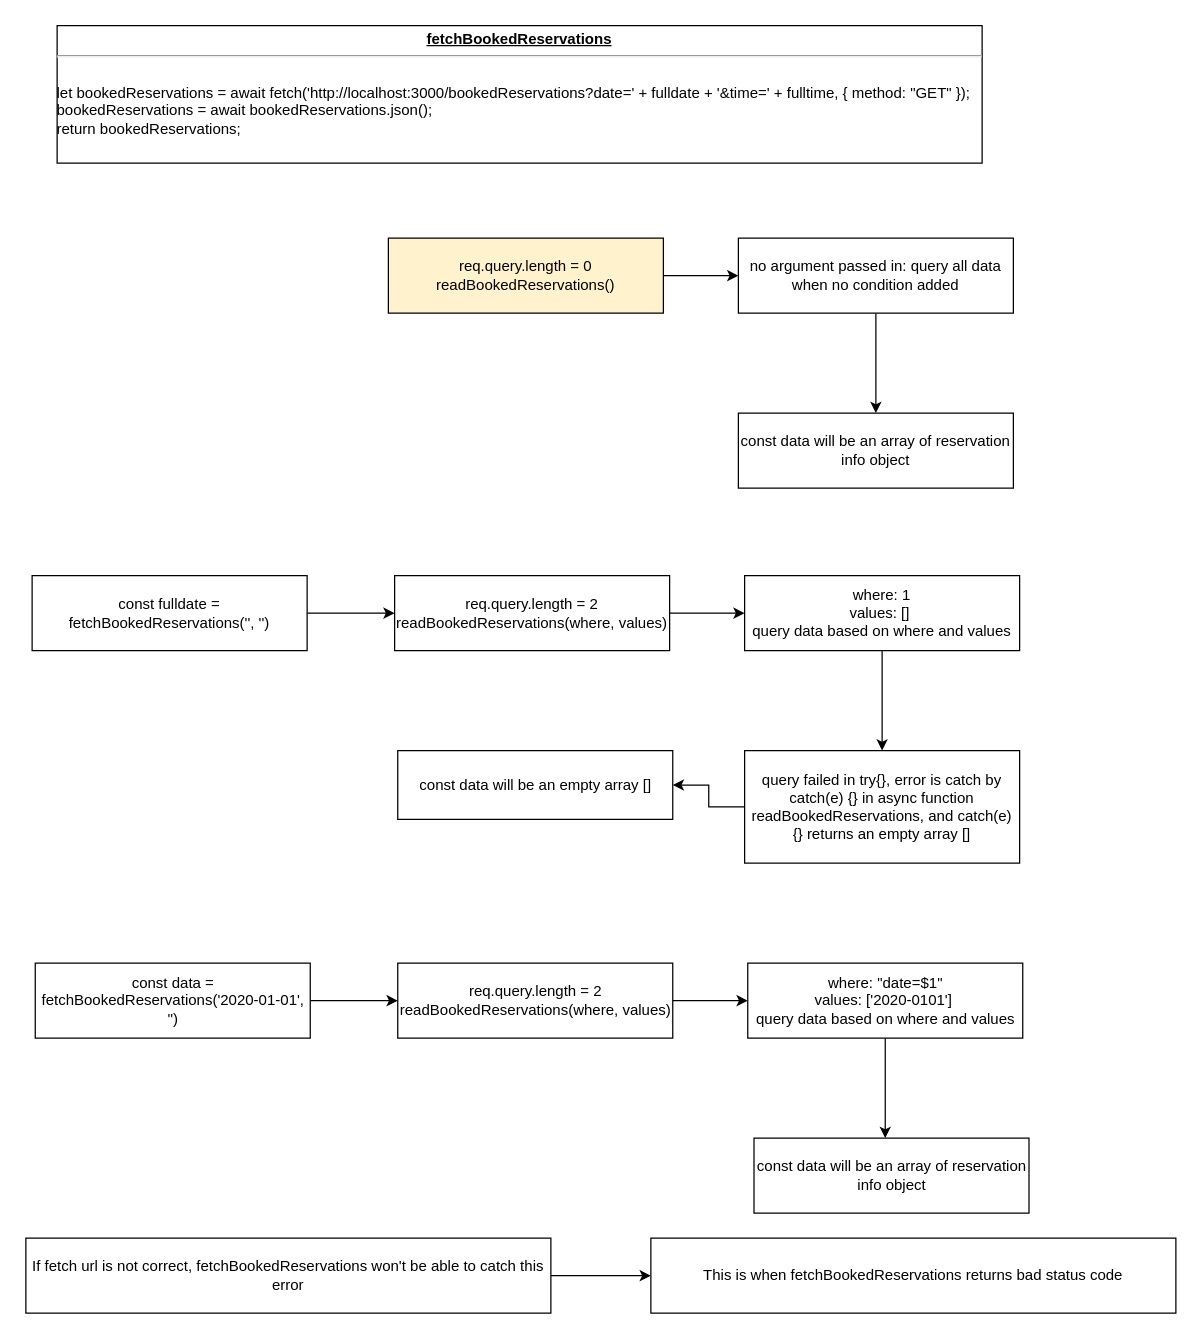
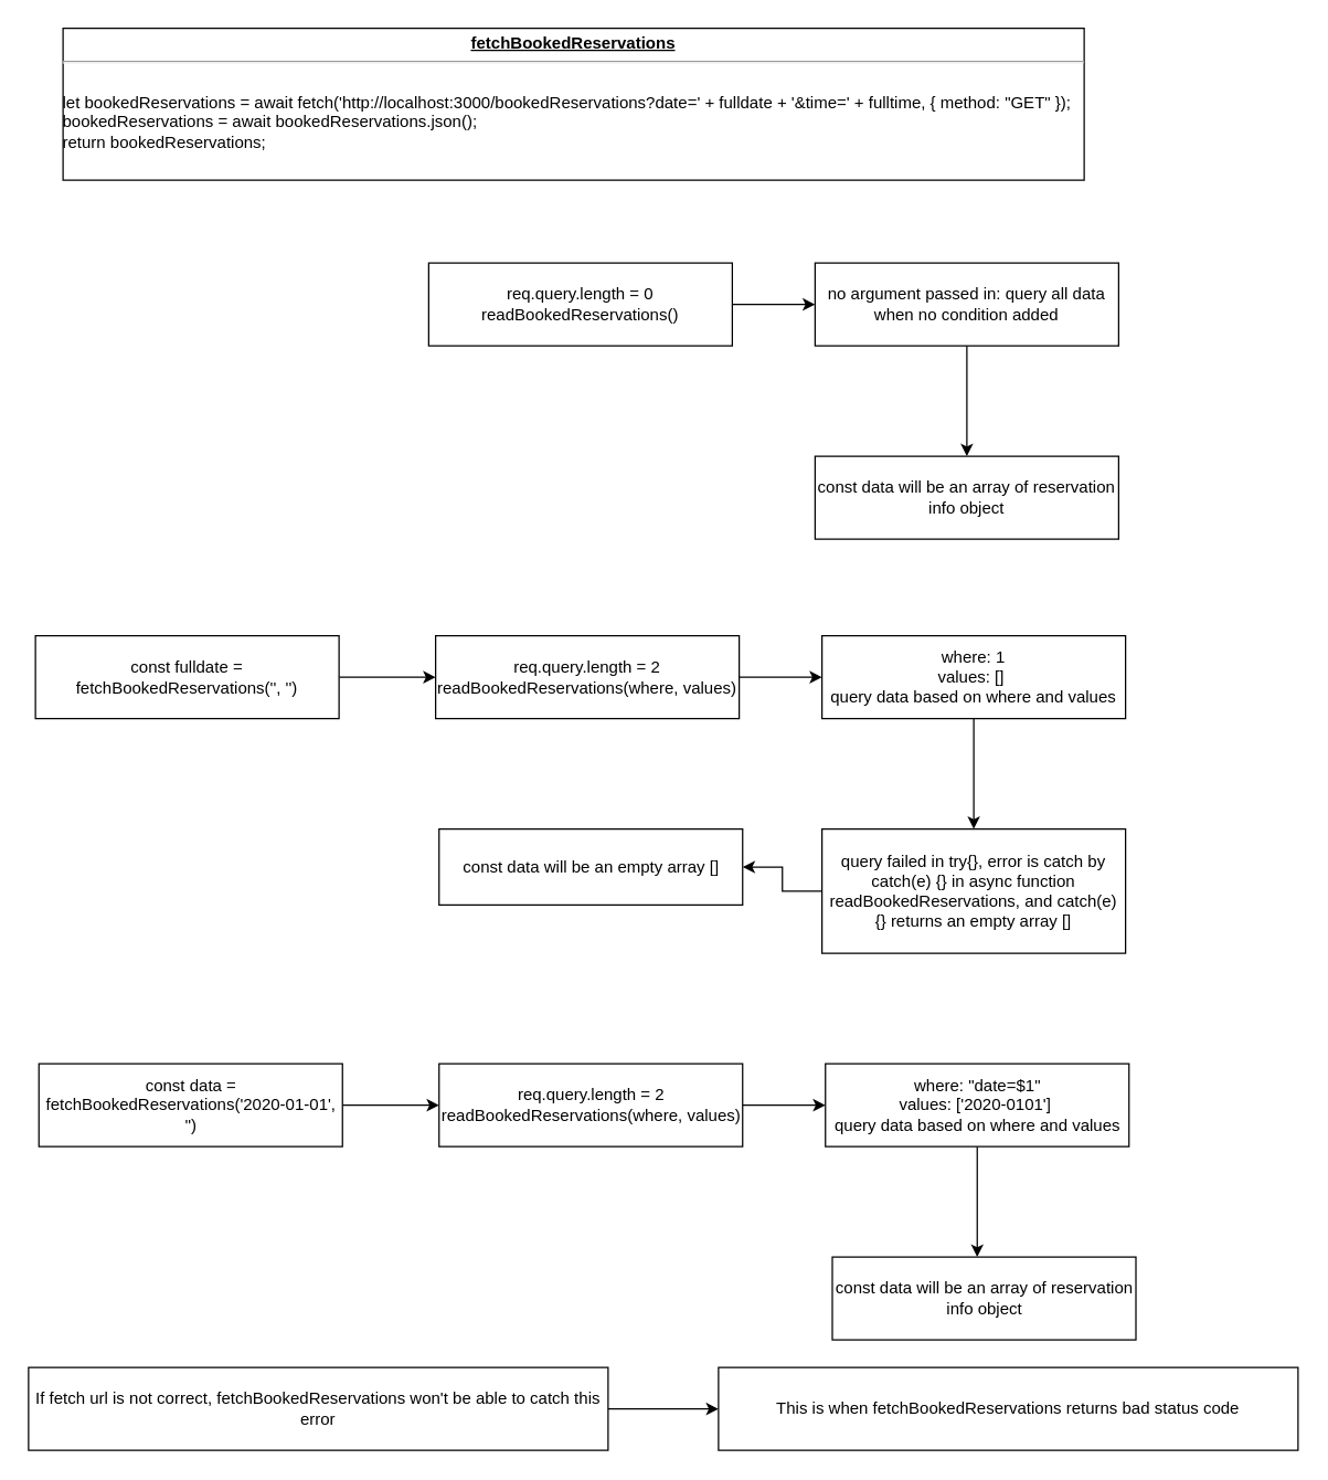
- <mxCell id="3" value="req.query.length = 0&lt;br&gt;&lt;span style=&quot;text-align: left ; white-space: nowrap&quot;&gt;readBookedReservations()&lt;/span&gt;" style="rounded=0;whiteSpace=wrap;html=1;fillColor=#fff2cc;" vertex="1" parent="1"><mxGeometry x="310" y="190" width="220" height="60" as="geometry" /></mxCell>
+ <mxCell id="3" value="req.query.length = 0&lt;br&gt;&lt;span style=&quot;text-align: left ; white-space: nowrap&quot;&gt;readBookedReservations()&lt;/span&gt;" style="rounded=0;whiteSpace=wrap;html=1;" vertex="1" parent="1"><mxGeometry x="310" y="190" width="220" height="60" as="geometry" /></mxCell>
